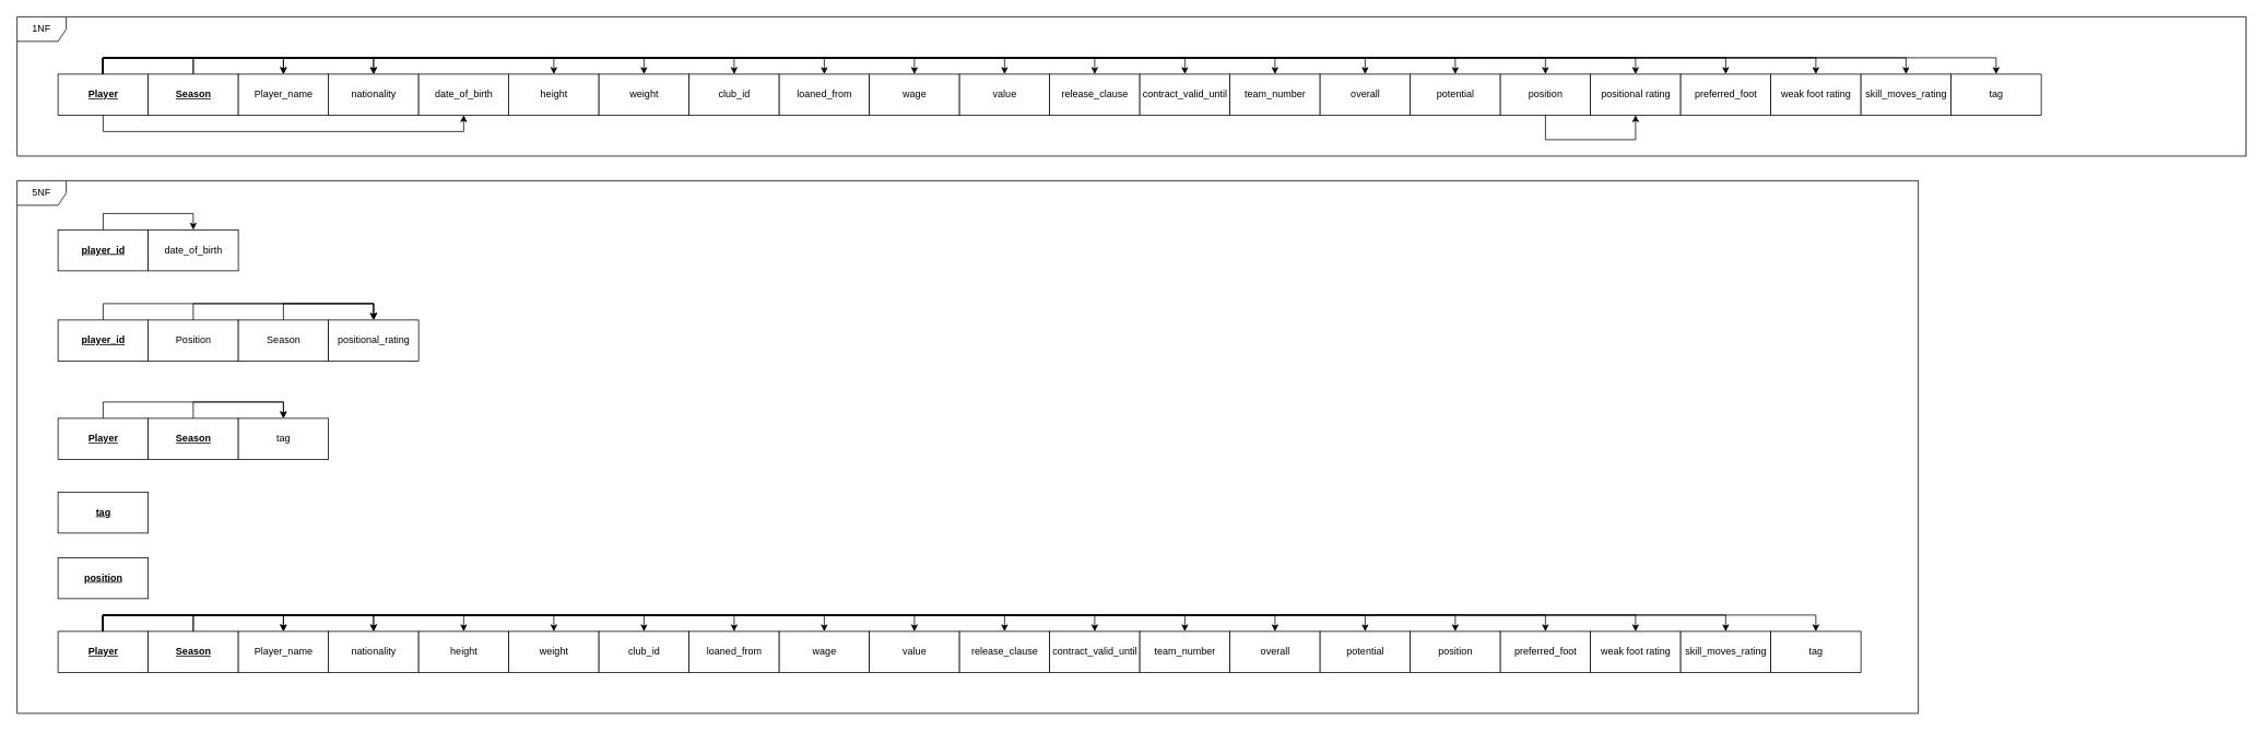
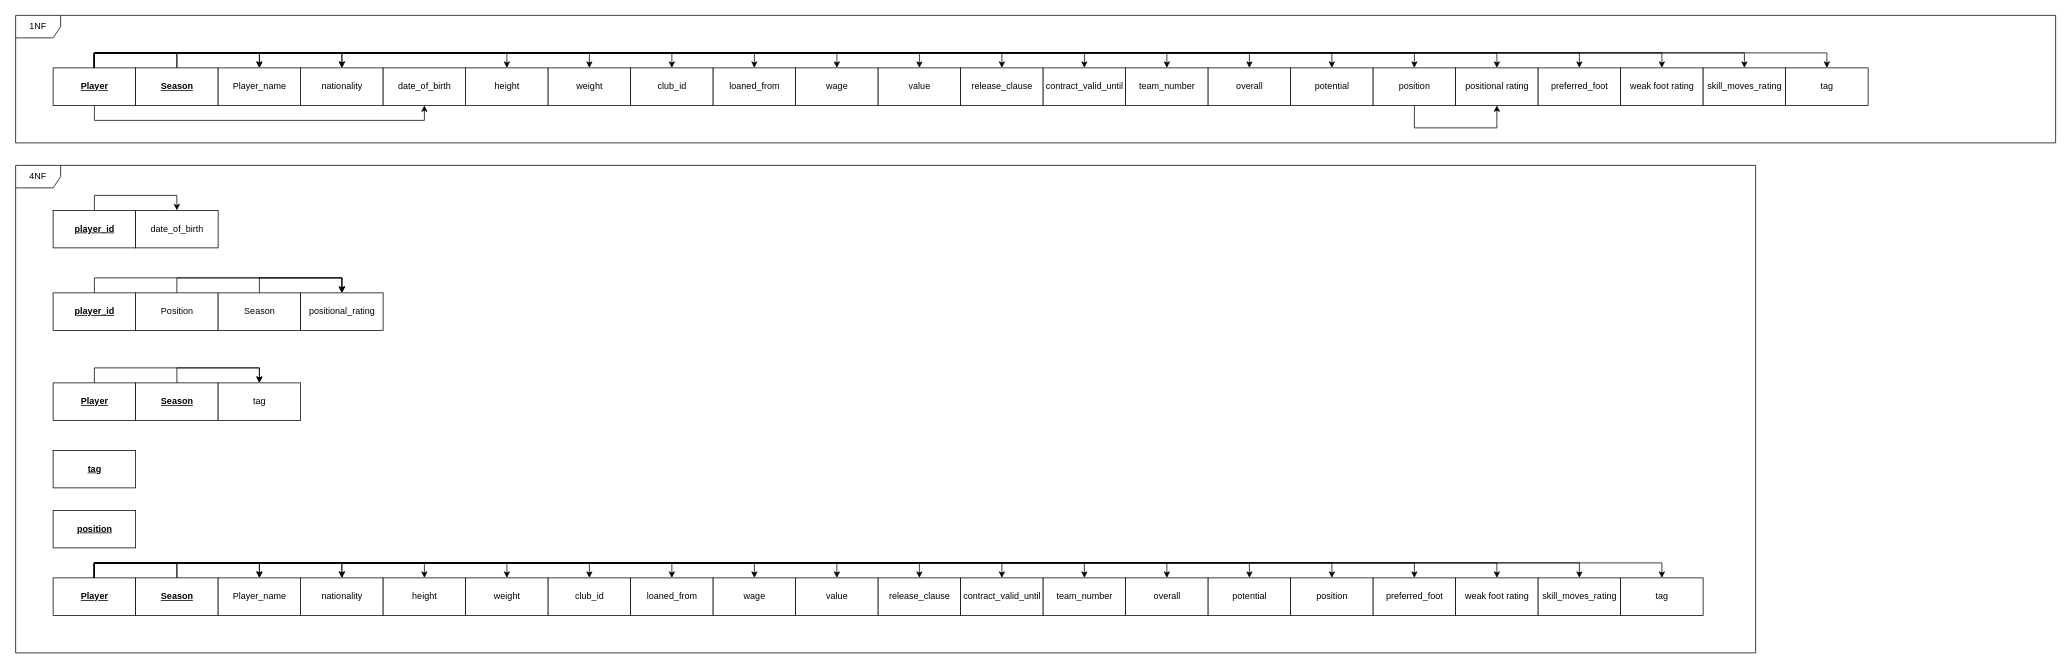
- <mxCell id="105" value="5NF" style="shape=umlFrame;whiteSpace=wrap;html=1;" vertex="1" parent="1"><mxGeometry x="20" y="220" width="2320" height="650" as="geometry" /></mxCell>
+ <mxCell id="105" value="4NF" style="shape=umlFrame;whiteSpace=wrap;html=1;" vertex="1" parent="1"><mxGeometry x="20" y="220" width="2320" height="650" as="geometry" /></mxCell>
